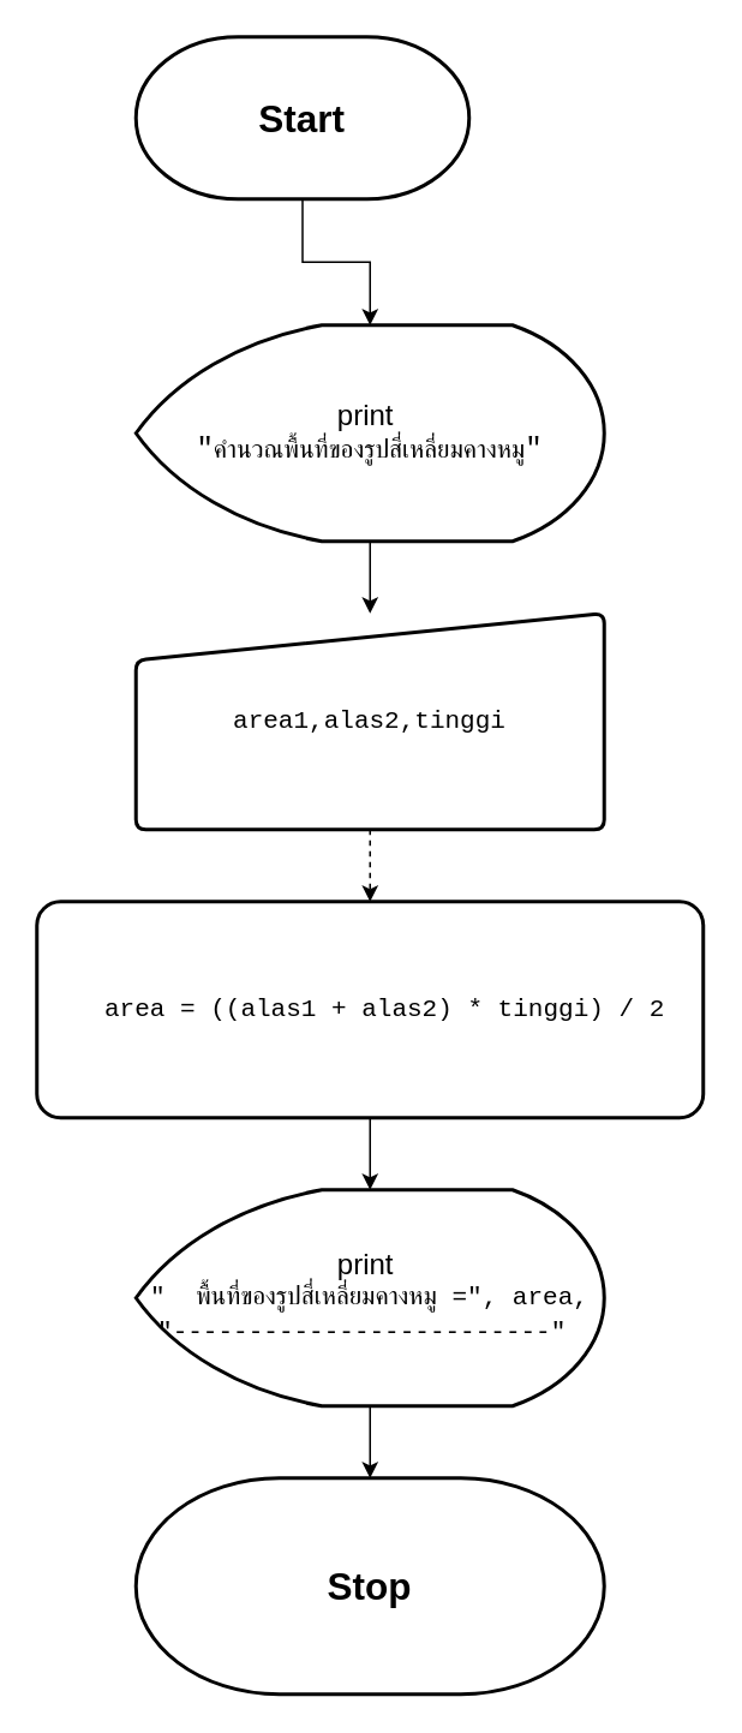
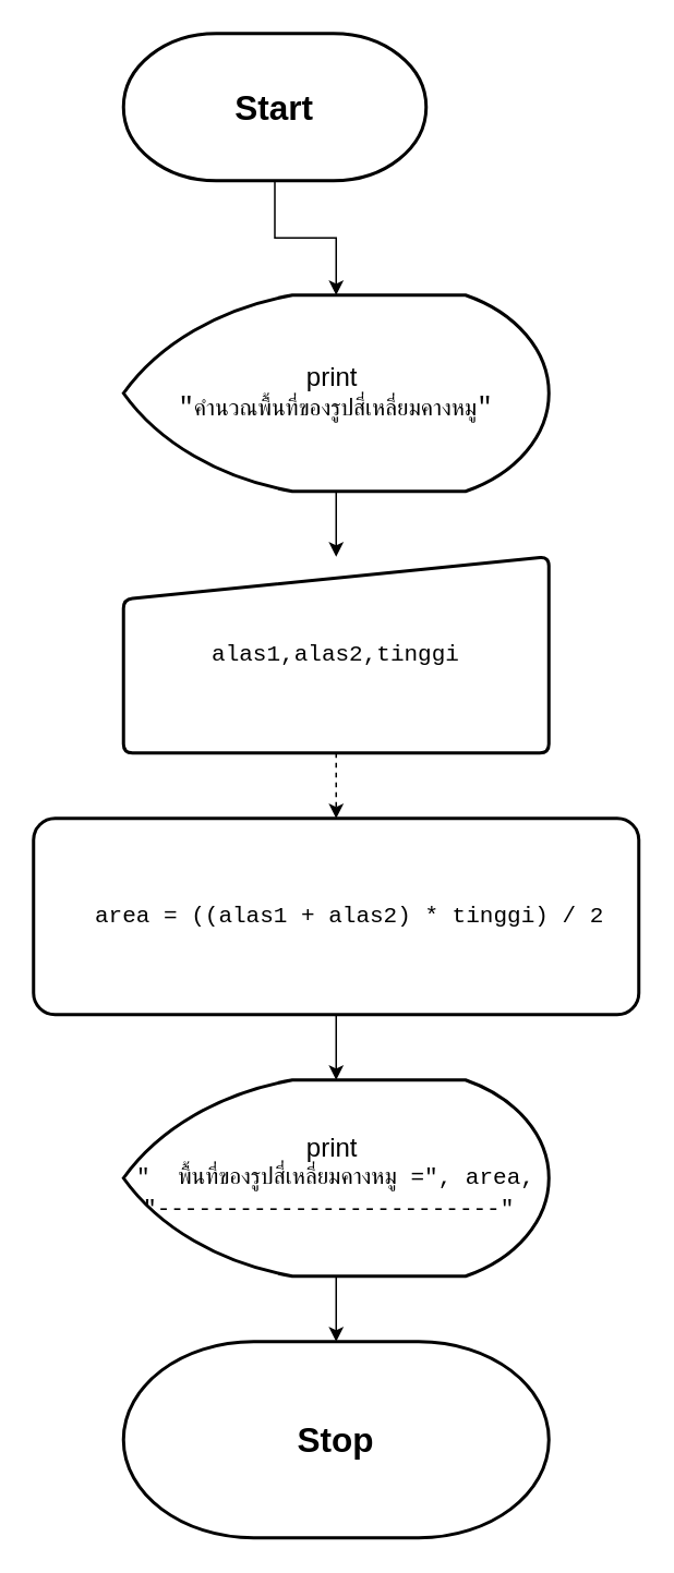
- <mxCell id="7" value="&lt;div style=&quot;font-size: 16px;&quot;&gt;&lt;div style=&quot;font-family: Consolas, &amp;quot;Courier New&amp;quot;, monospace; font-size: 14px; line-height: 19px; white-space: pre;&quot;&gt;&lt;div style=&quot;line-height: 19px;&quot;&gt;&lt;div style=&quot;line-height: 19px;&quot;&gt;&lt;div style=&quot;line-height: 19px;&quot;&gt;&lt;span style=&quot;background-color: rgb(255, 255, 255);&quot;&gt;area1,alas2,tinggi&lt;/span&gt;&lt;/div&gt;&lt;/div&gt;&lt;/div&gt;&lt;/div&gt;&lt;/div&gt;" style="html=1;strokeWidth=2;shape=manualInput;whiteSpace=wrap;rounded=1;size=26;arcSize=11;" vertex="1" parent="1"><mxGeometry x="75" y="340" width="260" height="120" as="geometry" /></mxCell>
+ <mxCell id="7" value="&lt;div style=&quot;font-size: 16px;&quot;&gt;&lt;div style=&quot;font-family: Consolas, &amp;quot;Courier New&amp;quot;, monospace; font-size: 14px; line-height: 19px; white-space: pre;&quot;&gt;&lt;div style=&quot;line-height: 19px;&quot;&gt;&lt;div style=&quot;line-height: 19px;&quot;&gt;&lt;div style=&quot;line-height: 19px;&quot;&gt;&lt;span style=&quot;background-color: rgb(255, 255, 255);&quot;&gt;alas1,alas2,tinggi&lt;/span&gt;&lt;/div&gt;&lt;/div&gt;&lt;/div&gt;&lt;/div&gt;&lt;/div&gt;" style="html=1;strokeWidth=2;shape=manualInput;whiteSpace=wrap;rounded=1;size=26;arcSize=11;" vertex="1" parent="1"><mxGeometry x="75" y="340" width="260" height="120" as="geometry" /></mxCell>
